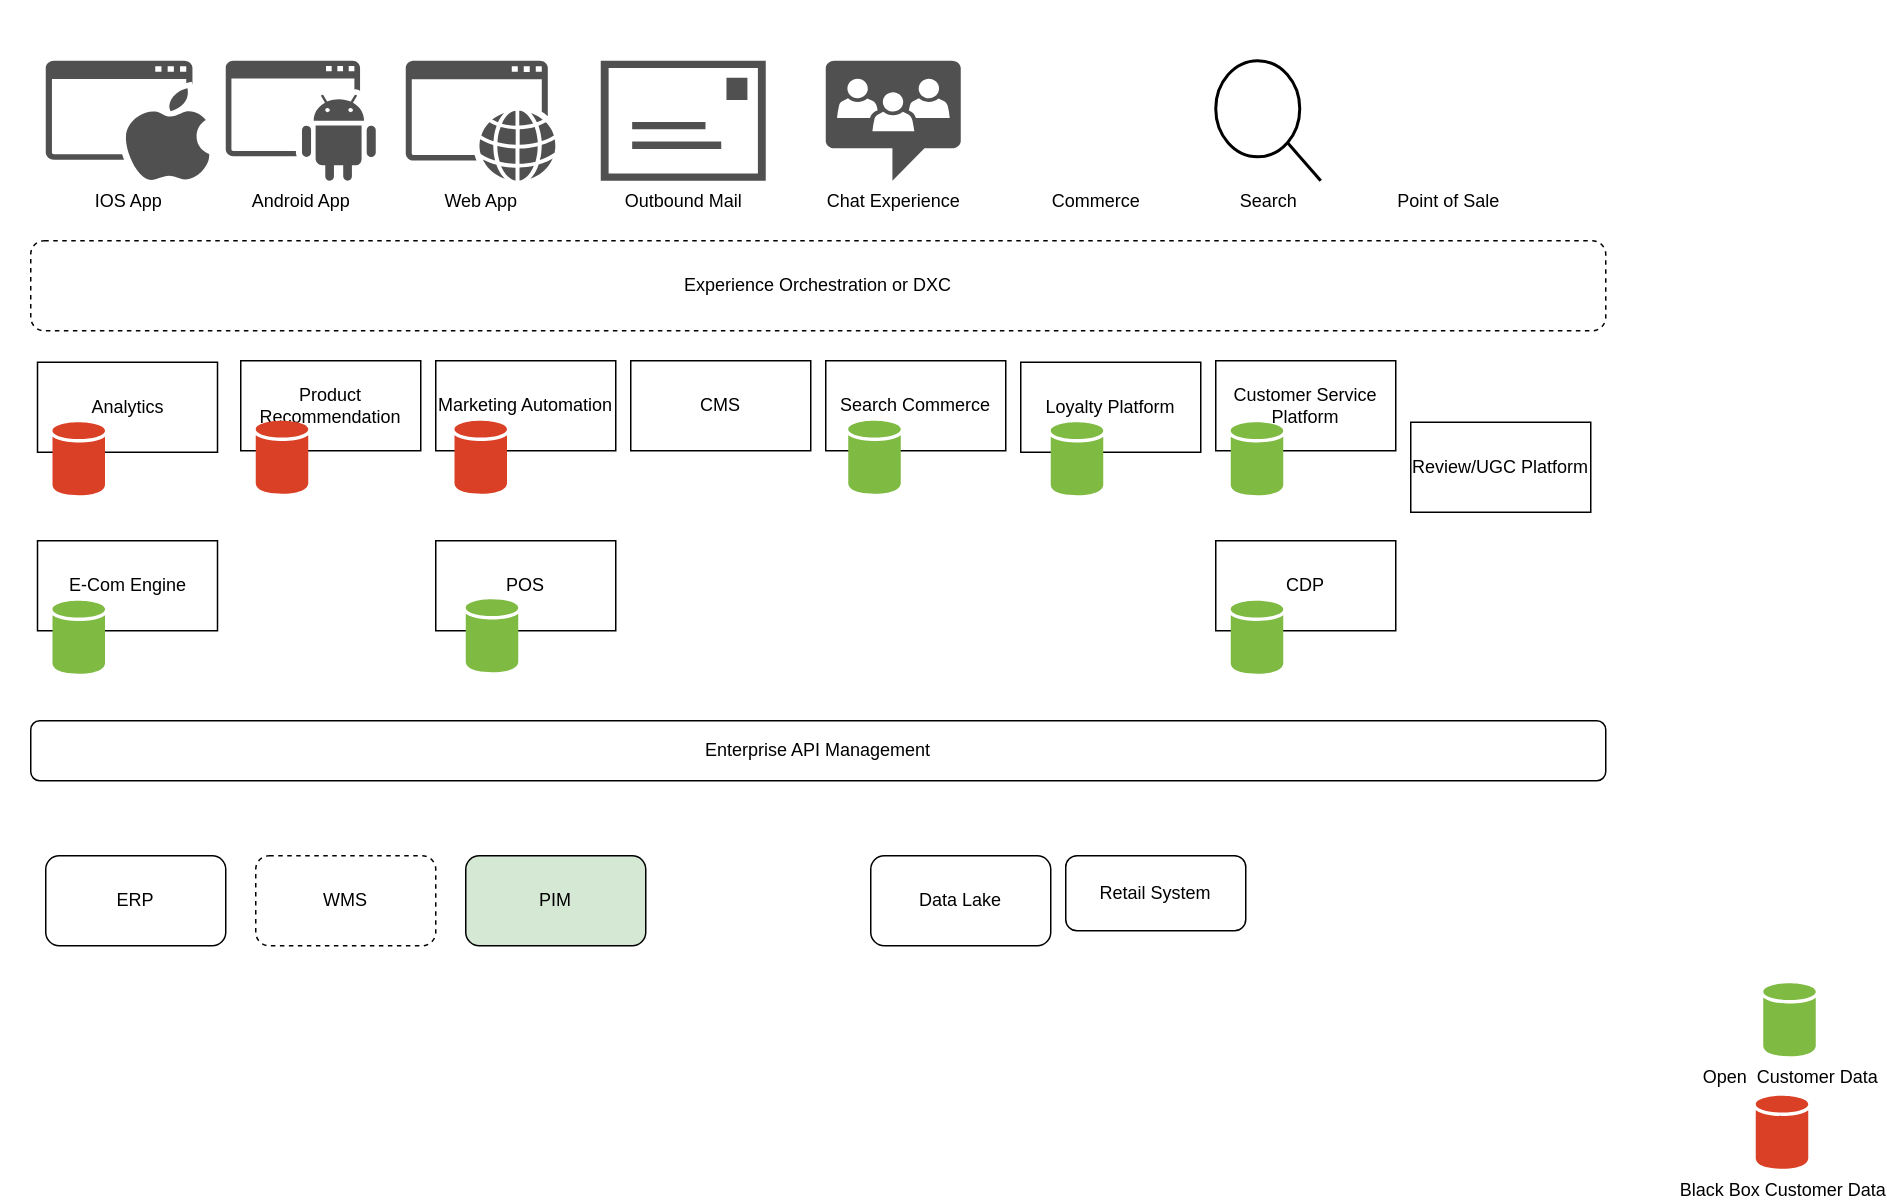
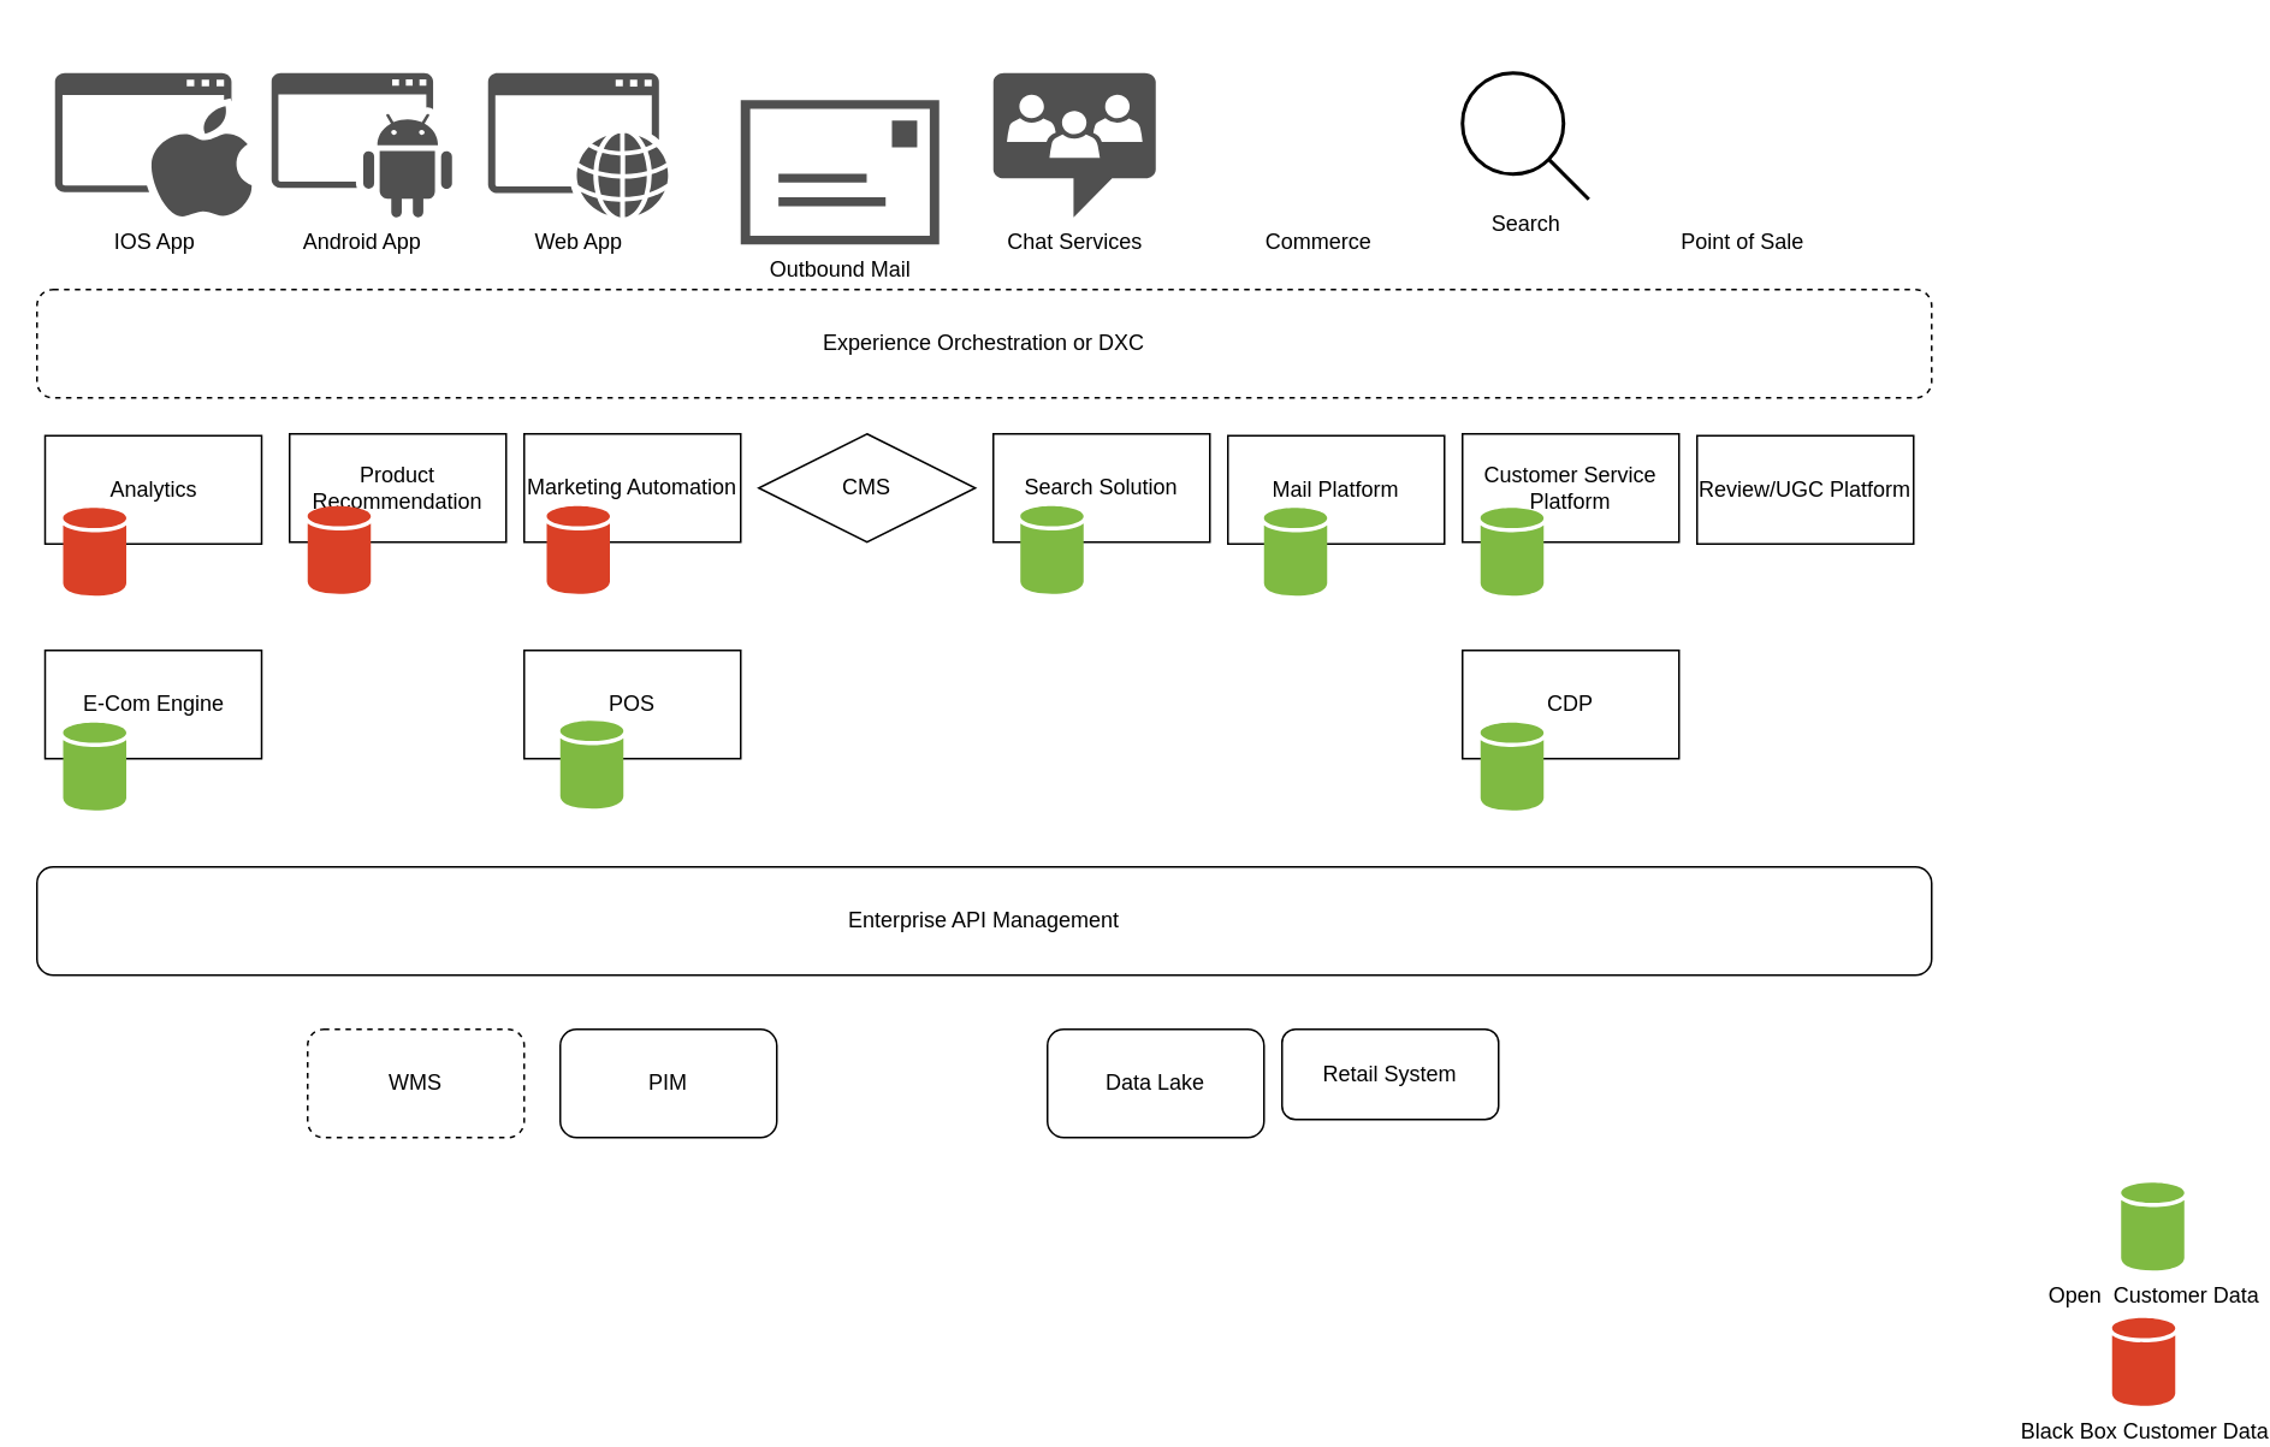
- <mxCell id="6" value="Outbound Mail" style="sketch=0;pointerEvents=1;shadow=0;dashed=0;html=1;strokeColor=none;fillColor=#505050;labelPosition=center;verticalLabelPosition=bottom;verticalAlign=top;outlineConnect=0;align=center;shape=mxgraph.office.concepts.email;" vertex="1" parent="1"><mxGeometry x="400" y="40" width="110" height="80" as="geometry" /></mxCell>
+ <mxCell id="6" value="Outbound Mail" style="sketch=0;pointerEvents=1;shadow=0;dashed=0;html=1;strokeColor=none;fillColor=#505050;labelPosition=center;verticalLabelPosition=bottom;verticalAlign=top;outlineConnect=0;align=center;shape=mxgraph.office.concepts.email;" vertex="1" parent="1"><mxGeometry x="410" y="55" width="110" height="80" as="geometry" /></mxCell>
- <mxCell id="8" value="Search" style="html=1;verticalLabelPosition=bottom;align=center;labelBackgroundColor=#ffffff;verticalAlign=top;strokeWidth=2;strokeColor=#000000;shadow=0;dashed=0;shape=mxgraph.ios7.icons.looking_glass;" vertex="1" parent="1"><mxGeometry x="810" y="40" width="70" height="80" as="geometry" /></mxCell>
+ <mxCell id="8" value="Search" style="html=1;verticalLabelPosition=bottom;align=center;labelBackgroundColor=#ffffff;verticalAlign=top;strokeWidth=2;strokeColor=#000000;shadow=0;dashed=0;shape=mxgraph.ios7.icons.looking_glass;" vertex="1" parent="1"><mxGeometry x="810" y="40" width="70" height="70" as="geometry" /></mxCell>
- <mxCell id="2" value="Chat Experience" style="sketch=0;pointerEvents=1;shadow=0;dashed=0;html=1;strokeColor=none;fillColor=#505050;labelPosition=center;verticalLabelPosition=bottom;verticalAlign=top;outlineConnect=0;align=center;shape=mxgraph.office.communications.chat_room;" vertex="1" parent="1"><mxGeometry x="550" y="40" width="90" height="80" as="geometry" /></mxCell>
+ <mxCell id="2" value="Chat Services" style="sketch=0;pointerEvents=1;shadow=0;dashed=0;html=1;strokeColor=none;fillColor=#505050;labelPosition=center;verticalLabelPosition=bottom;verticalAlign=top;outlineConnect=0;align=center;shape=mxgraph.office.communications.chat_room;" vertex="1" parent="1"><mxGeometry x="550" y="40" width="90" height="80" as="geometry" /></mxCell>
- <mxCell id="14" value="CMS" style="rounded=0;whiteSpace=wrap;html=1;" vertex="1" parent="1"><mxGeometry x="420" y="240" width="120" height="60" as="geometry" /></mxCell>
+ <mxCell id="14" value="CMS" style="rhombus;whiteSpace=wrap;html=1;" vertex="1" parent="1"><mxGeometry x="420" y="240" width="120" height="60" as="geometry" /></mxCell>
- <mxCell id="15" value="Search Commerce" style="rounded=0;whiteSpace=wrap;html=1;" vertex="1" parent="1"><mxGeometry x="550" y="240" width="120" height="60" as="geometry" /></mxCell>
+ <mxCell id="15" value="Search Solution" style="rounded=0;whiteSpace=wrap;html=1;" vertex="1" parent="1"><mxGeometry x="550" y="240" width="120" height="60" as="geometry" /></mxCell>
- <mxCell id="36" value="Loyalty Platform" style="rounded=0;whiteSpace=wrap;html=1;" vertex="1" parent="1"><mxGeometry x="680" y="241" width="120" height="60" as="geometry" /></mxCell>
+ <mxCell id="36" value="Mail Platform" style="rounded=0;whiteSpace=wrap;html=1;" vertex="1" parent="1"><mxGeometry x="680" y="241" width="120" height="60" as="geometry" /></mxCell>
- <mxCell id="37" value="Review/UGC Platform" style="rounded=0;whiteSpace=wrap;html=1;" vertex="1" parent="1"><mxGeometry x="940" y="281" width="120" height="60" as="geometry" /></mxCell>
+ <mxCell id="37" value="Review/UGC Platform" style="rounded=0;whiteSpace=wrap;html=1;" vertex="1" parent="1"><mxGeometry x="940" y="241" width="120" height="60" as="geometry" /></mxCell>
- <mxCell id="39" value="Enterprise API Management" style="rounded=1;whiteSpace=wrap;html=1;" vertex="1" parent="1"><mxGeometry x="20" y="480" width="1050" height="40" as="geometry" /></mxCell>
+ <mxCell id="39" value="Enterprise API Management" style="rounded=1;whiteSpace=wrap;html=1;" vertex="1" parent="1"><mxGeometry x="20" y="480" width="1050" height="60" as="geometry" /></mxCell>
- <mxCell id="40" value="ERP" style="rounded=1;whiteSpace=wrap;html=1;strokeColor=#000000;" vertex="1" parent="1"><mxGeometry x="30" y="570" width="120" height="60" as="geometry" /></mxCell>
- <mxCell id="42" value="PIM" style="rounded=1;whiteSpace=wrap;html=1;strokeColor=#000000;fillColor=#d5e8d4;" vertex="1" parent="1"><mxGeometry x="310" y="570" width="120" height="60" as="geometry" /></mxCell>
+ <mxCell id="42" value="PIM" style="rounded=1;whiteSpace=wrap;html=1;strokeColor=#000000;" vertex="1" parent="1"><mxGeometry x="310" y="570" width="120" height="60" as="geometry" /></mxCell>
